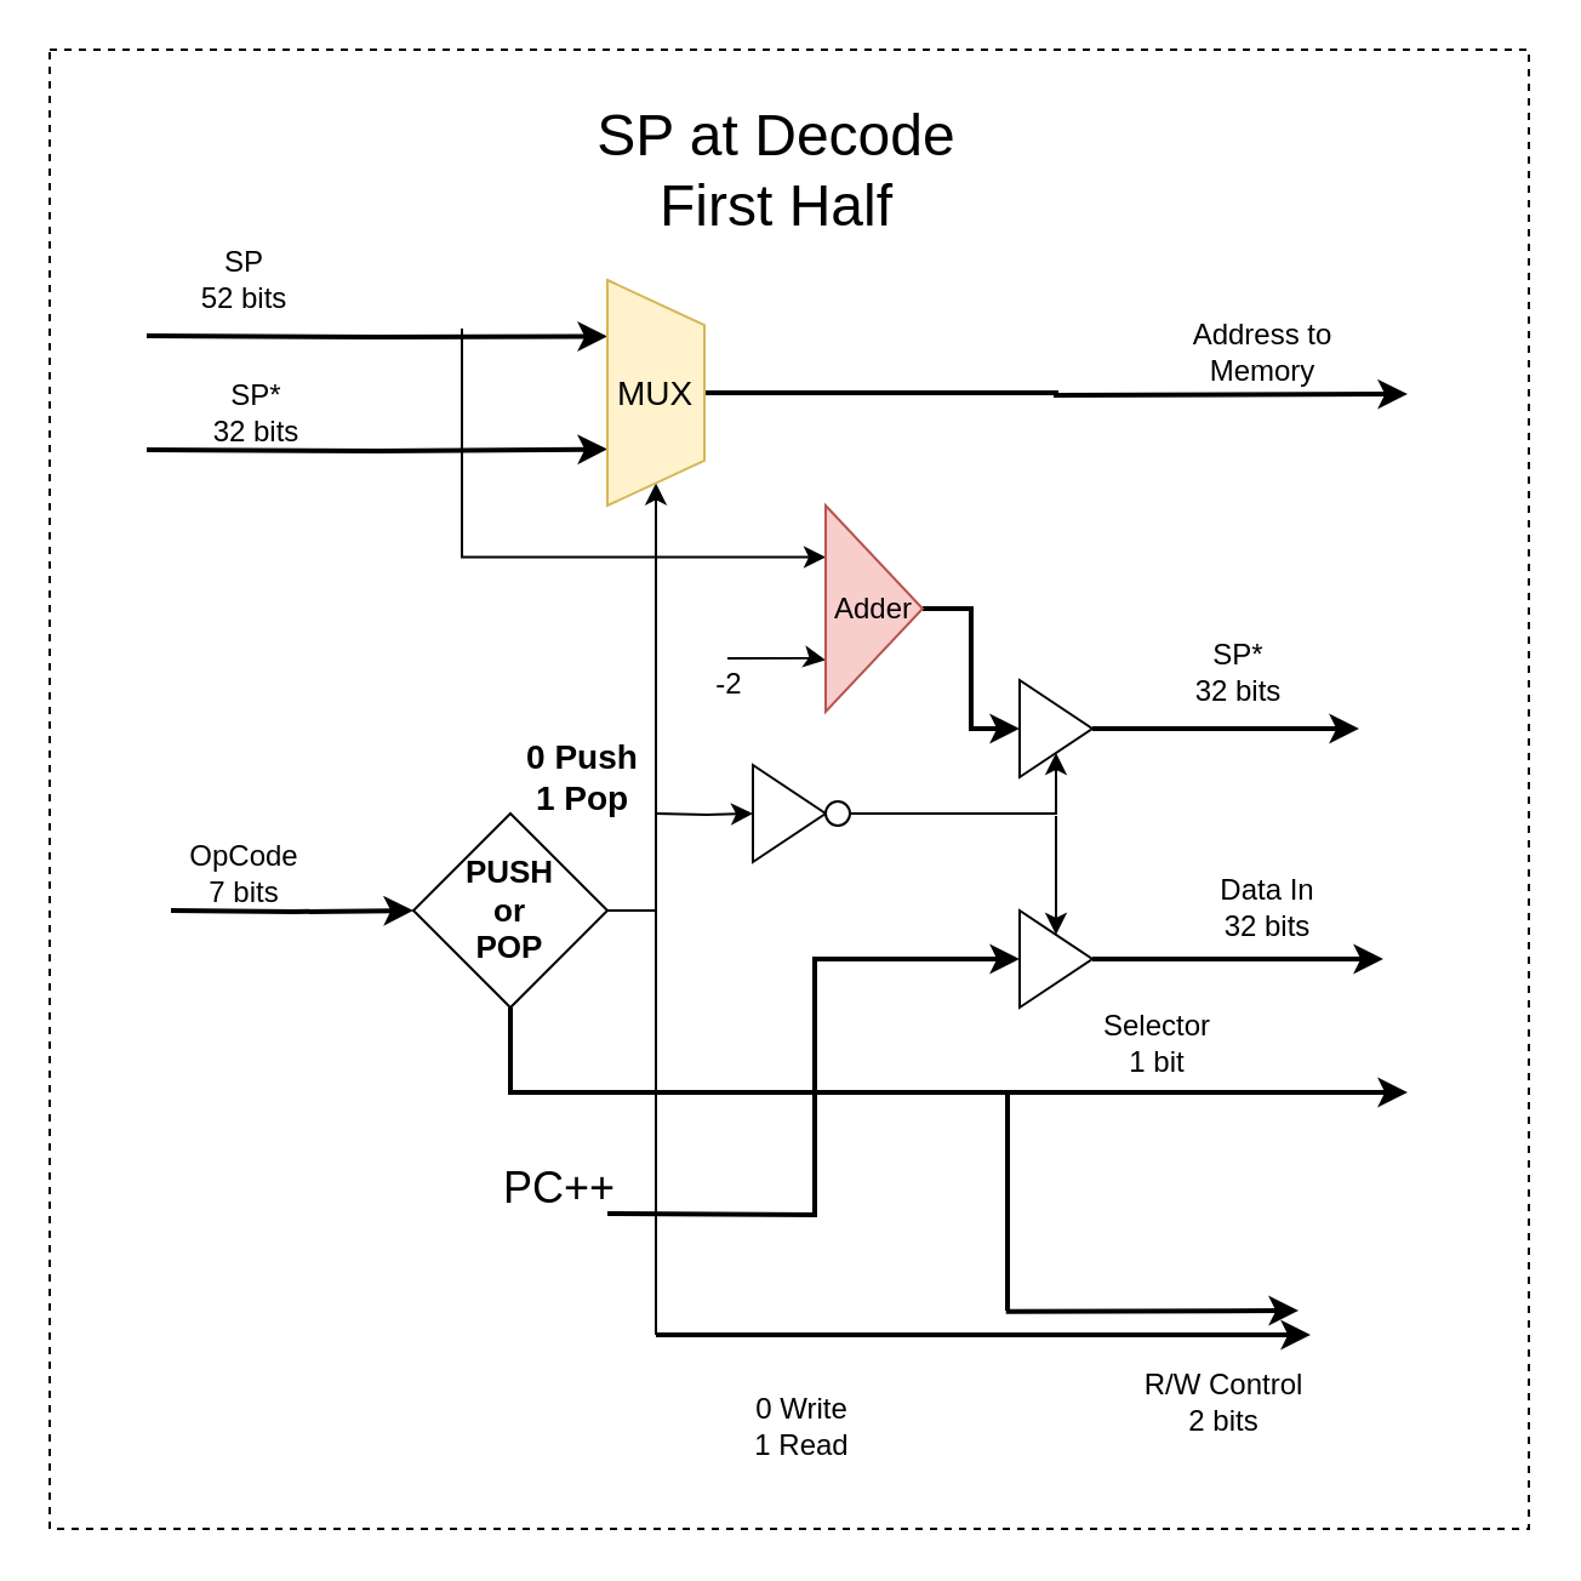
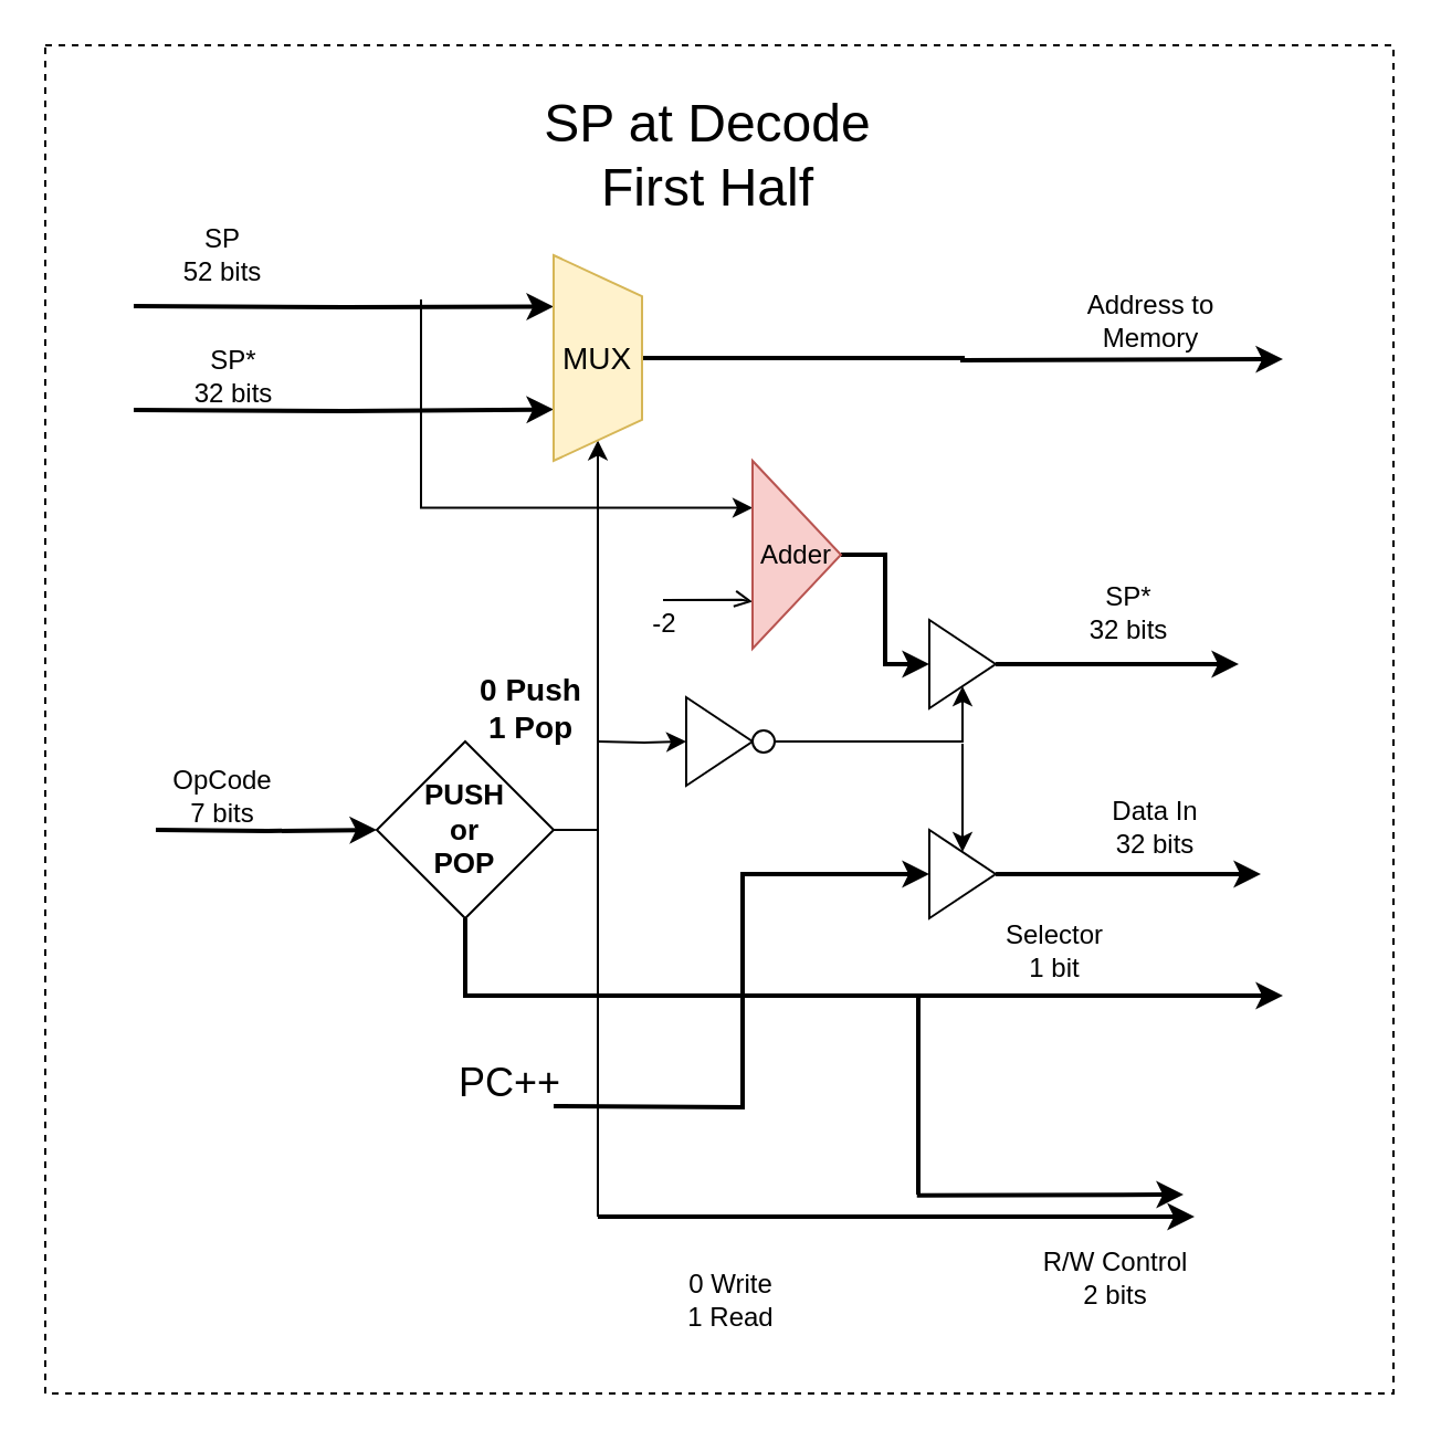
- <mxCell id="17" style="edgeStyle=orthogonalEdgeStyle;rounded=0;orthogonalLoop=1;jettySize=auto;html=1;exitX=0.483;exitY=-0.053;exitDx=0;exitDy=0;entryX=0;entryY=0.75;entryDx=0;entryDy=0;strokeWidth=1;exitPerimeter=0;" parent="1" source="21" target="20" edge="1"><mxGeometry relative="1" as="geometry" /></mxCell>
+ <mxCell id="17" style="edgeStyle=orthogonalEdgeStyle;rounded=0;orthogonalLoop=1;jettySize=auto;html=1;exitX=0.483;exitY=-0.053;exitDx=0;exitDy=0;entryX=0;entryY=0.75;entryDx=0;entryDy=0;strokeWidth=1;exitPerimeter=0;endArrow=open;" parent="1" source="21" target="20" edge="1"><mxGeometry relative="1" as="geometry" /></mxCell>
